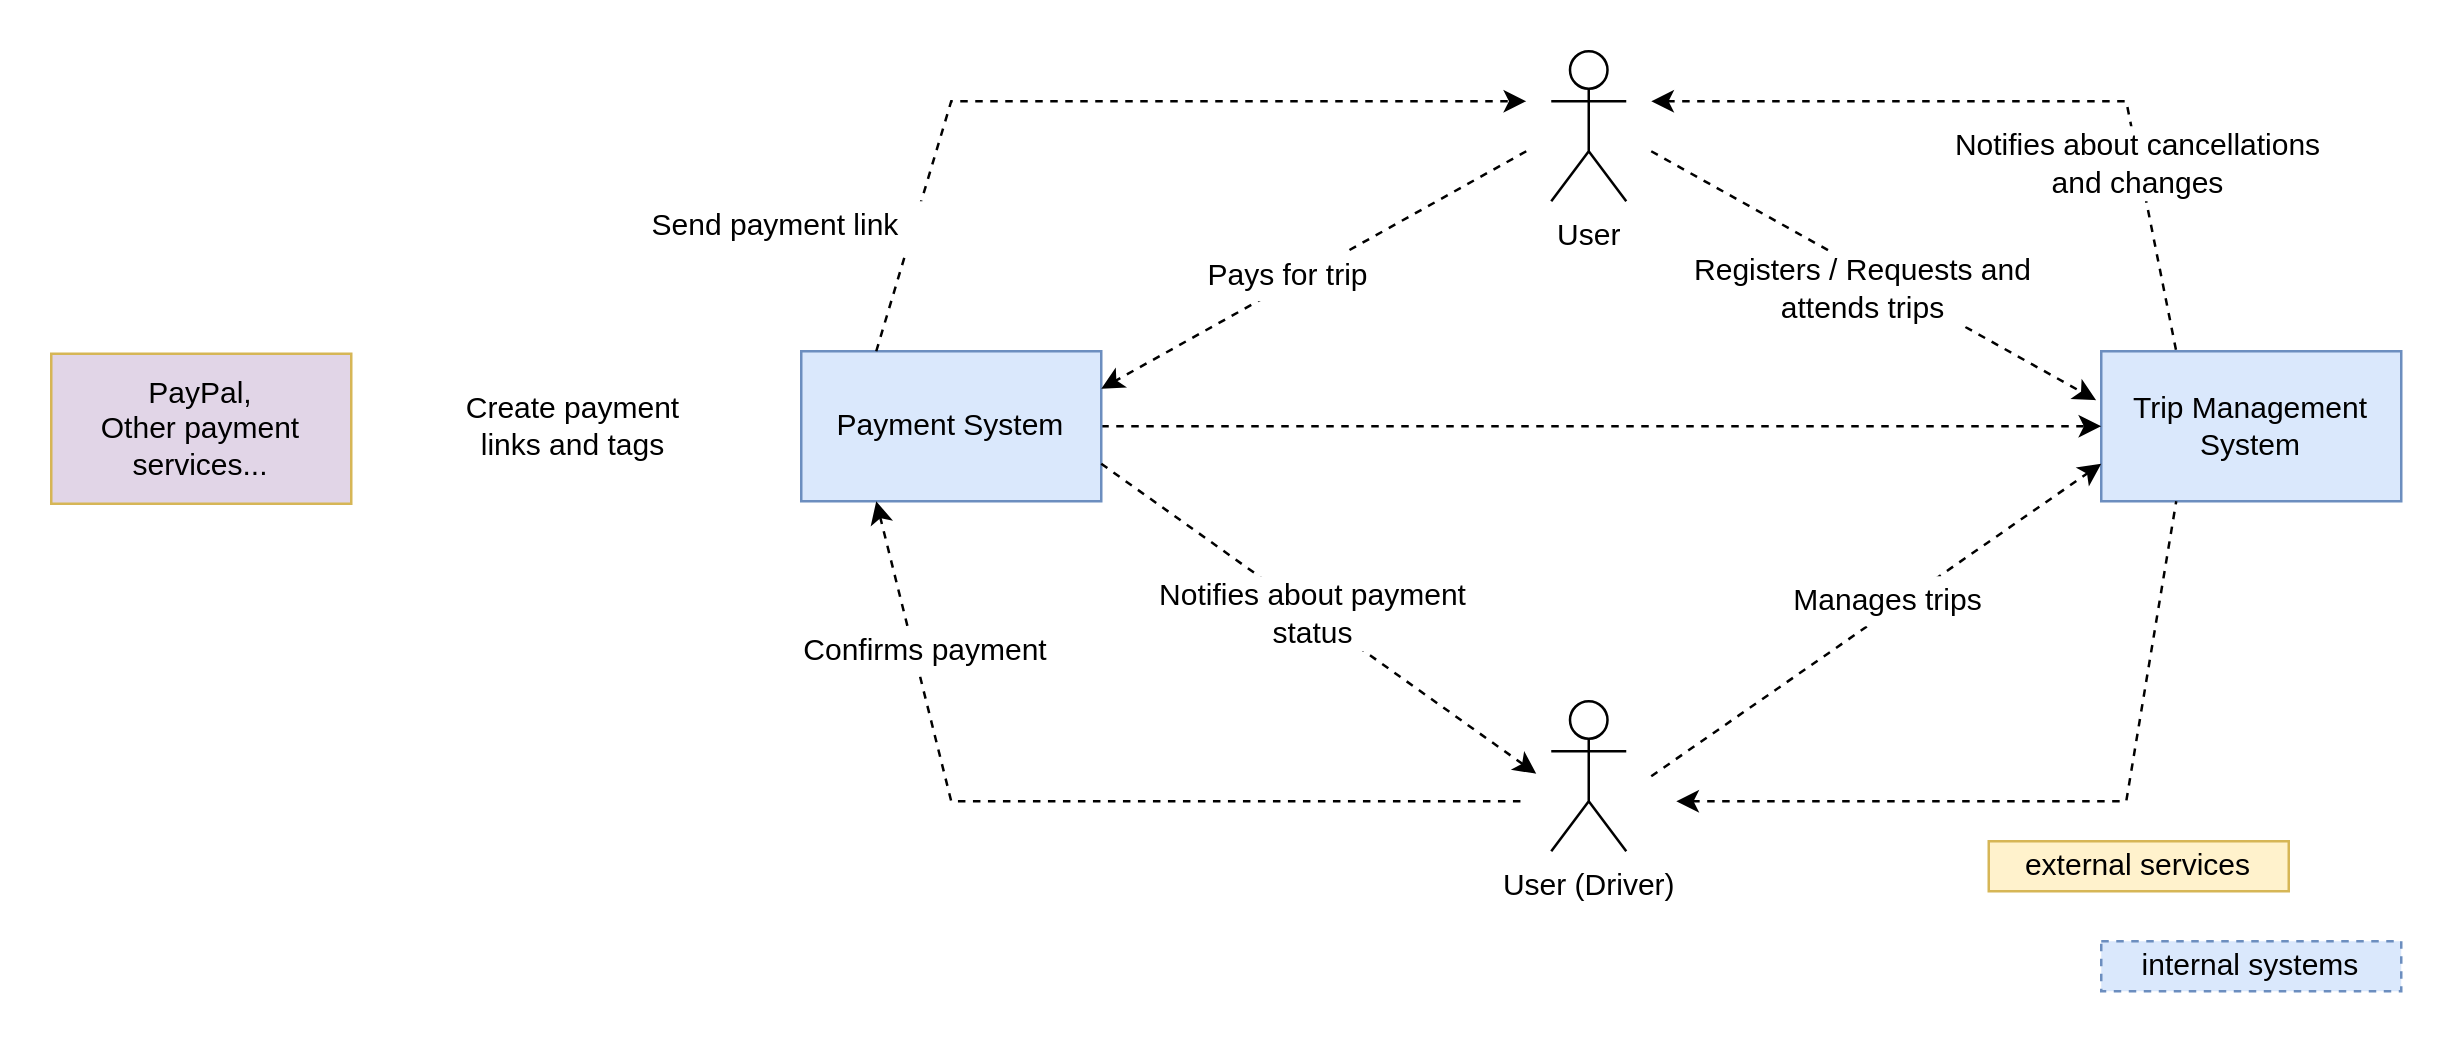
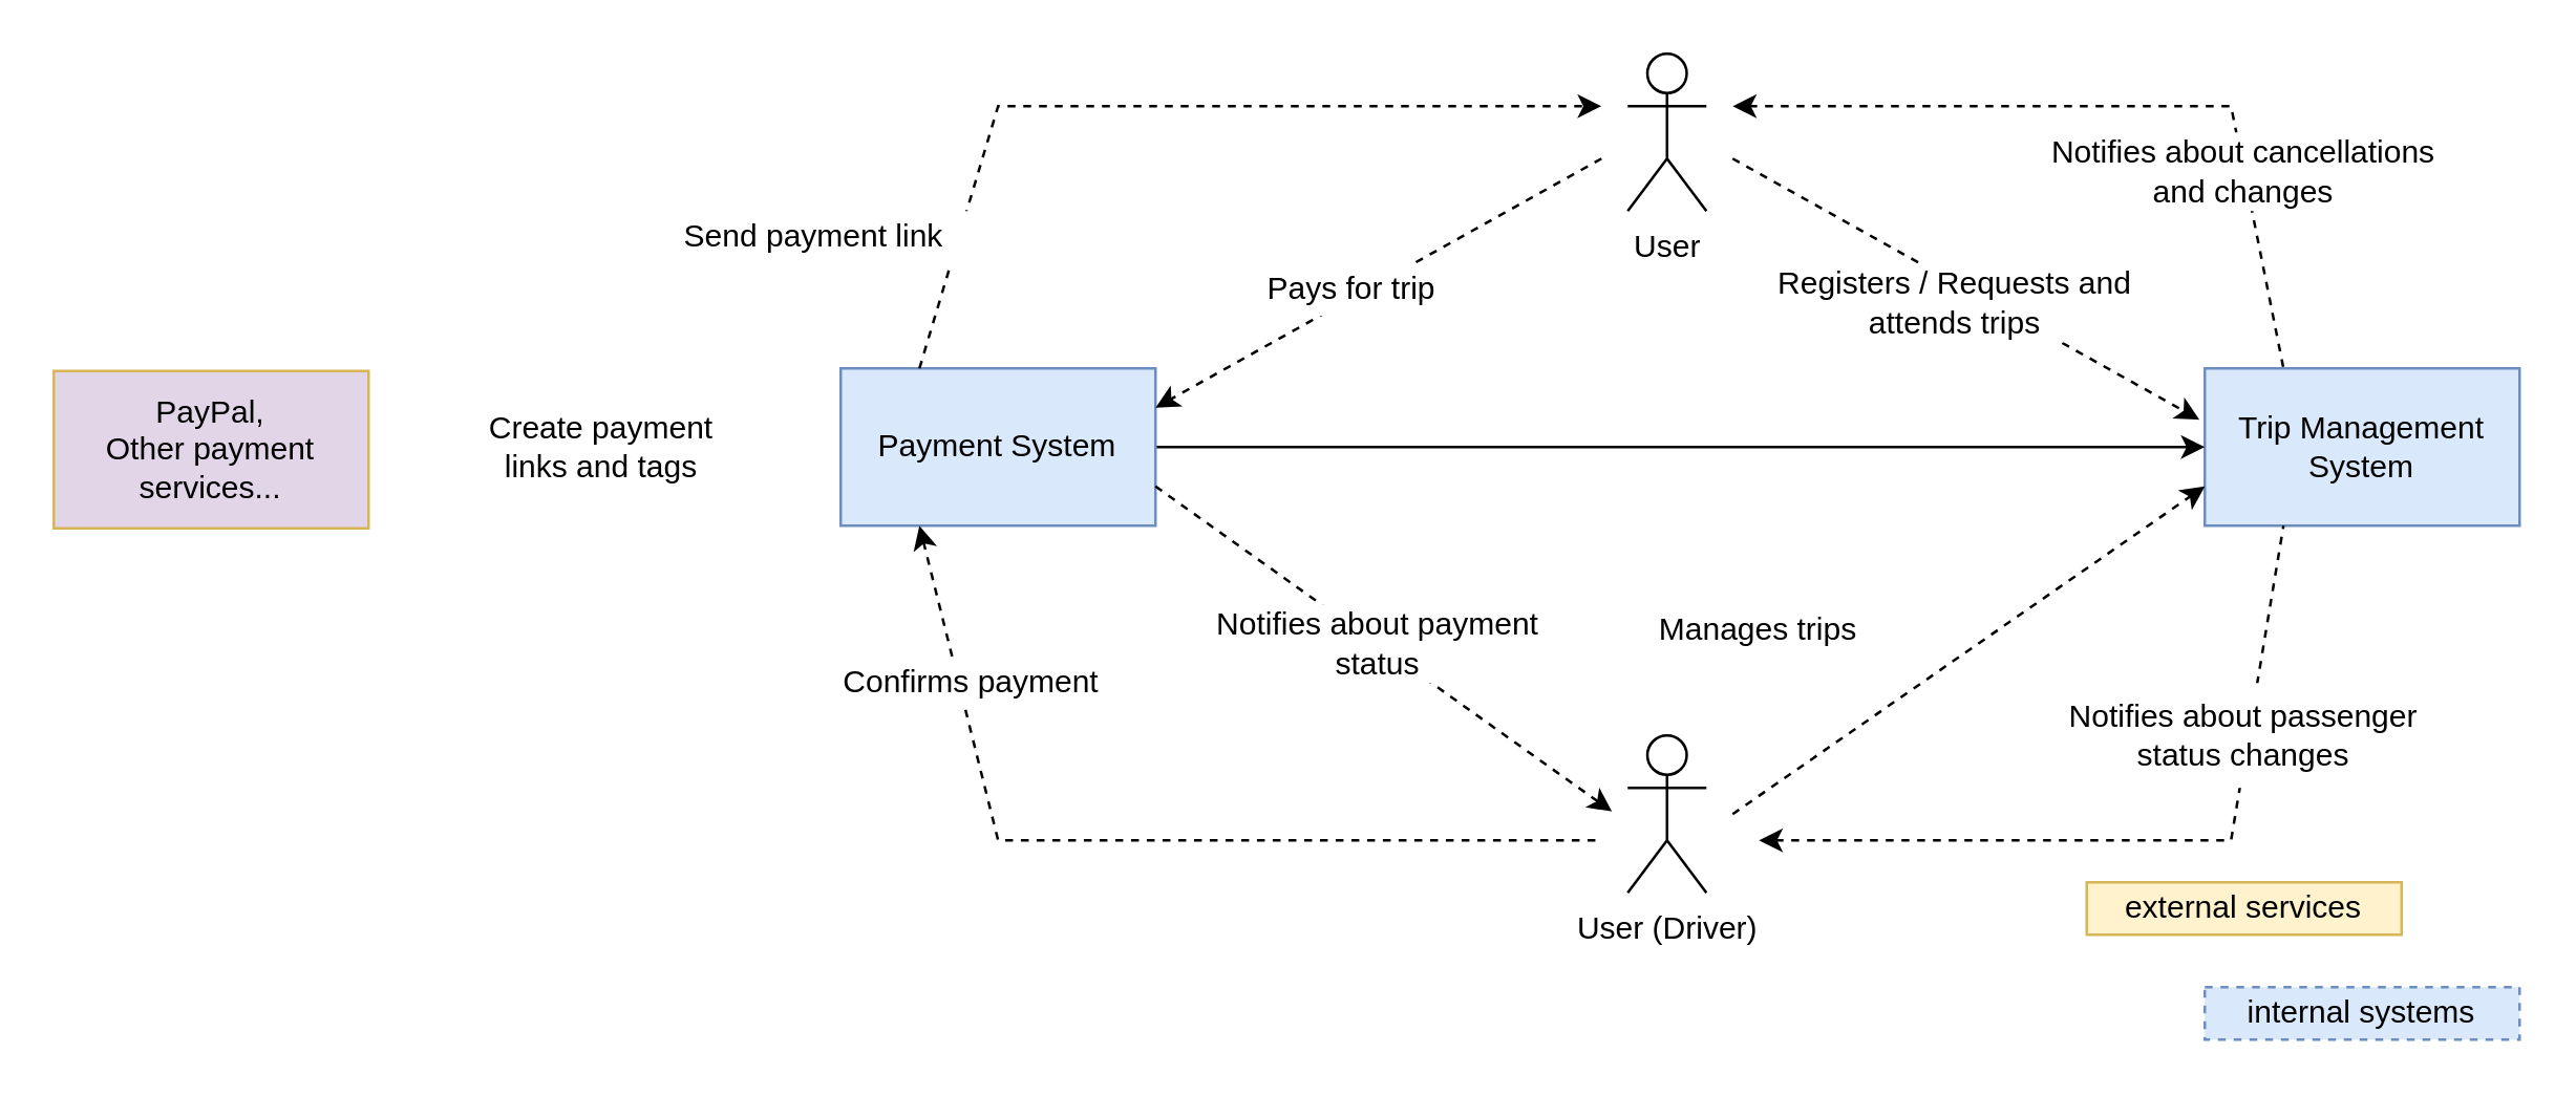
- <mxCell id="3" style="edgeStyle=orthogonalEdgeStyle;rounded=0;orthogonalLoop=1;jettySize=auto;html=1;entryX=0;entryY=0.5;entryDx=0;entryDy=0;dashed=1;" edge="1" parent="1" source="4" target="2"><mxGeometry relative="1" as="geometry" /></mxCell>
+ <mxCell id="3" style="edgeStyle=orthogonalEdgeStyle;rounded=0;orthogonalLoop=1;jettySize=auto;html=1;entryX=0;entryY=0.5;entryDx=0;entryDy=0;dashed=0;" edge="1" parent="1" source="4" target="2"><mxGeometry relative="1" as="geometry" /></mxCell>
- <mxCell id="8" value="Manages trips" style="text;html=1;strokeColor=none;fillColor=default;align=center;verticalAlign=middle;whiteSpace=wrap;rounded=0;" vertex="1" parent="1"><mxGeometry x="710" y="230" width="90" height="20" as="geometry" /></mxCell>
+ <mxCell id="8" value="Manages trips" style="text;html=1;strokeColor=none;fillColor=default;align=center;verticalAlign=middle;whiteSpace=wrap;rounded=0;" vertex="1" parent="1"><mxGeometry x="625" y="230" width="90" height="20" as="geometry" /></mxCell>
+ <mxCell id="12" value="Notifies about passenger status changes" style="text;html=1;strokeColor=none;fillColor=default;align=center;verticalAlign=middle;whiteSpace=wrap;rounded=0;" vertex="1" parent="1"><mxGeometry x="780" y="260" width="150" height="40" as="geometry" /></mxCell>
